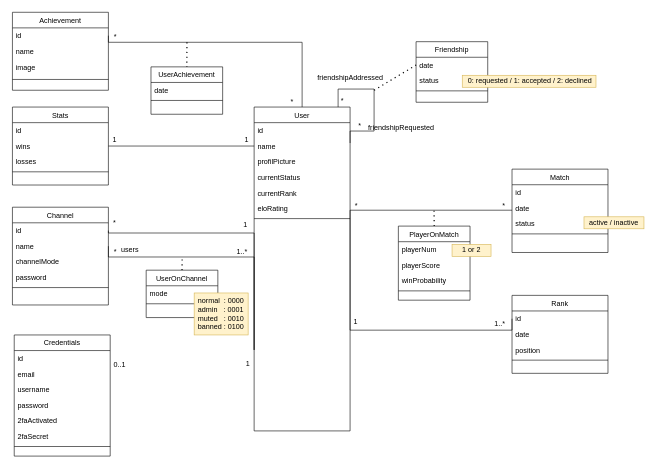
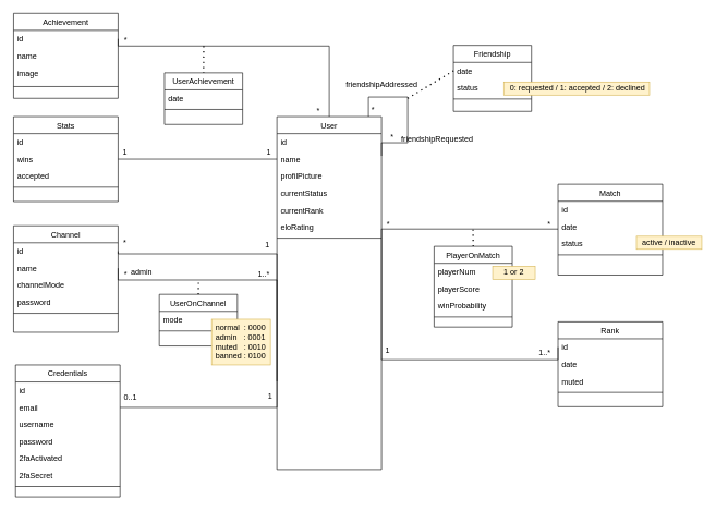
- <mxCell id="16" value="losses" style="text;align=left;verticalAlign=top;spacingLeft=4;spacingRight=4;overflow=hidden;rotatable=0;points=[[0,0.5],[1,0.5]];portConstraint=eastwest;rounded=0;shadow=0;html=0;" parent="13" vertex="1"><mxGeometry y="78" width="160" height="26" as="geometry" /></mxCell>
+ <mxCell id="16" value="accepted" style="text;align=left;verticalAlign=top;spacingLeft=4;spacingRight=4;overflow=hidden;rotatable=0;points=[[0,0.5],[1,0.5]];portConstraint=eastwest;rounded=0;shadow=0;html=0;" parent="13" vertex="1"><mxGeometry y="78" width="160" height="26" as="geometry" /></mxCell>
- <mxCell id="40" value="users" style="text;html=1;strokeColor=none;fillColor=none;align=center;verticalAlign=middle;whiteSpace=wrap;rounded=0;" parent="1" vertex="1"><mxGeometry x="186" y="402" width="60" height="30" as="geometry" /></mxCell>
+ <mxCell id="40" value="admin" style="text;html=1;strokeColor=none;fillColor=none;align=center;verticalAlign=middle;whiteSpace=wrap;rounded=0;" parent="1" vertex="1"><mxGeometry x="186" y="402" width="60" height="30" as="geometry" /></mxCell>
- <mxCell id="22" value="position" style="text;align=left;verticalAlign=top;spacingLeft=4;spacingRight=4;overflow=hidden;rotatable=0;points=[[0,0.5],[1,0.5]];portConstraint=eastwest;rounded=0;shadow=0;html=0;" parent="19" vertex="1"><mxGeometry y="78" width="160" height="26" as="geometry" /></mxCell>
+ <mxCell id="22" value="muted" style="text;align=left;verticalAlign=top;spacingLeft=4;spacingRight=4;overflow=hidden;rotatable=0;points=[[0,0.5],[1,0.5]];portConstraint=eastwest;rounded=0;shadow=0;html=0;" parent="19" vertex="1"><mxGeometry y="78" width="160" height="26" as="geometry" /></mxCell>
+ <mxCell id="53" value="" style="endArrow=none;html=1;rounded=0;strokeColor=#000000;fillColor=#FF9999;exitX=1;exitY=0.5;exitDx=0;exitDy=0;entryX=0;entryY=0.75;entryDx=0;entryDy=0;edgeStyle=orthogonalEdgeStyle;" parent="1" source="47" target="2" edge="1"><mxGeometry width="50" height="50" relative="1" as="geometry"><mxPoint x="363" y="528" as="sourcePoint" /><mxPoint x="423" y="623" as="targetPoint" /><Array as="points"><mxPoint x="423" y="623" /></Array></mxGeometry></mxCell>
